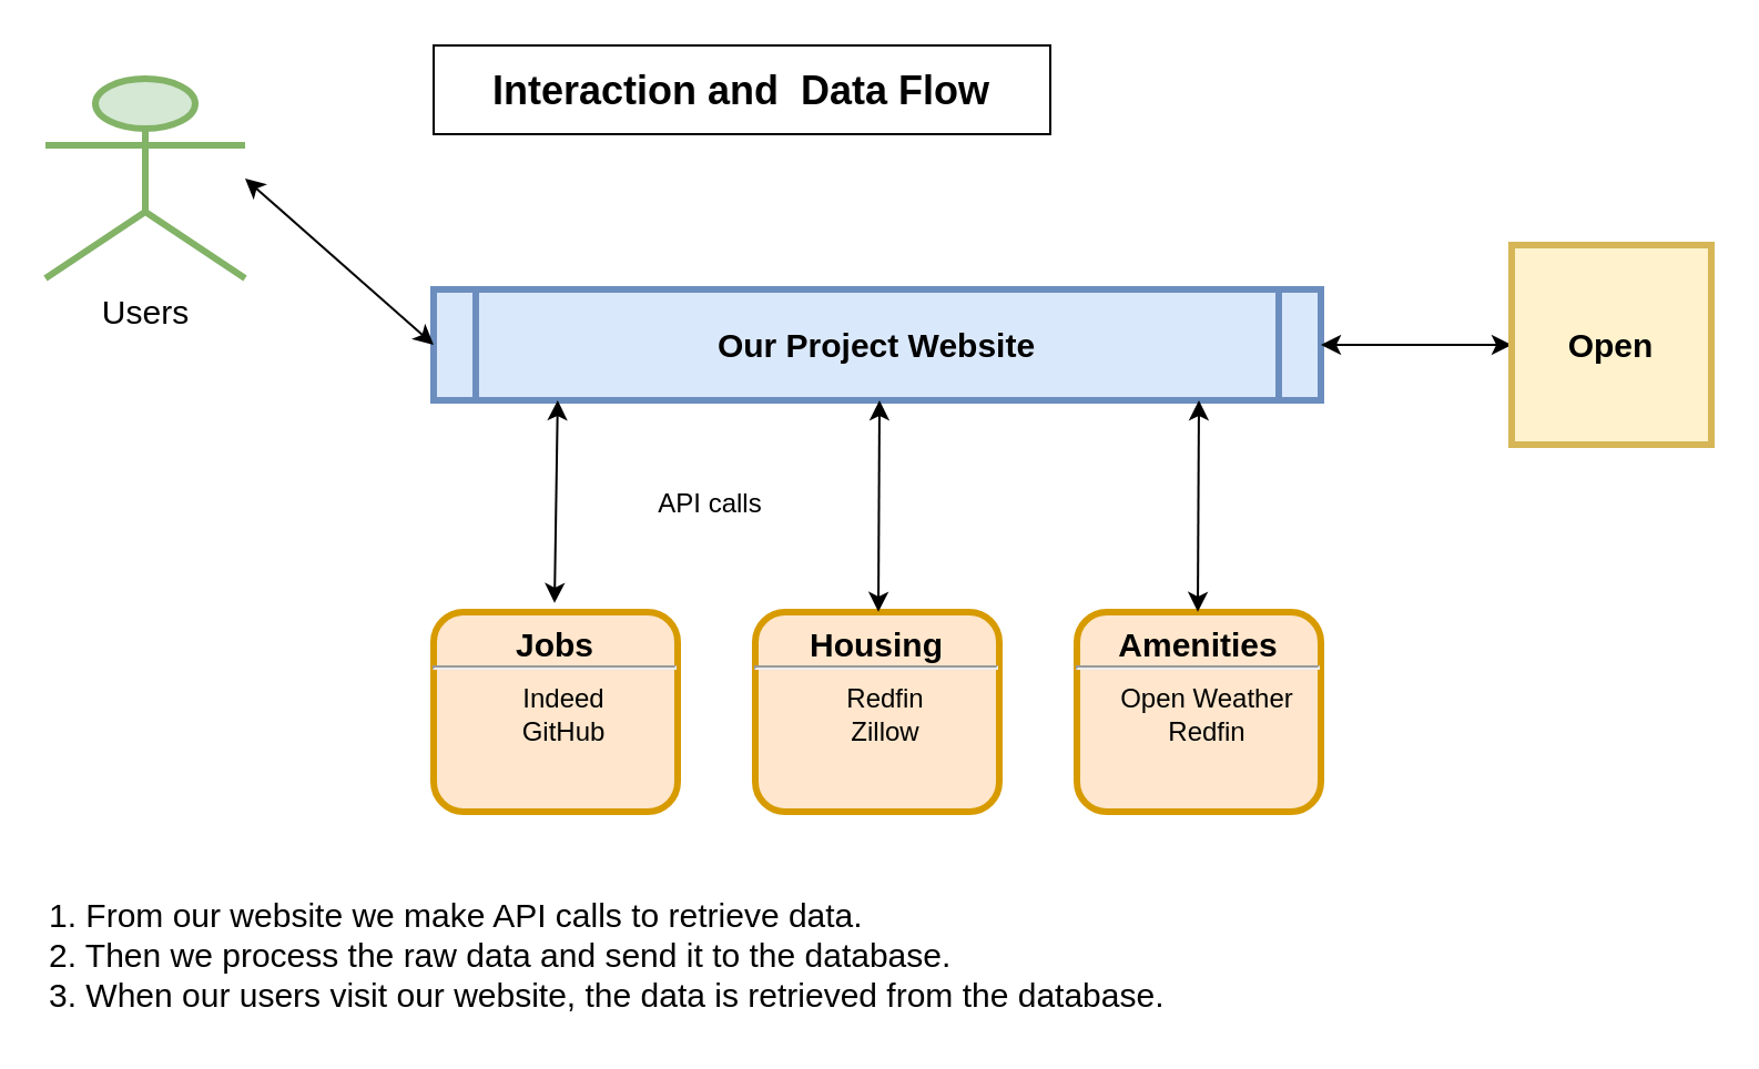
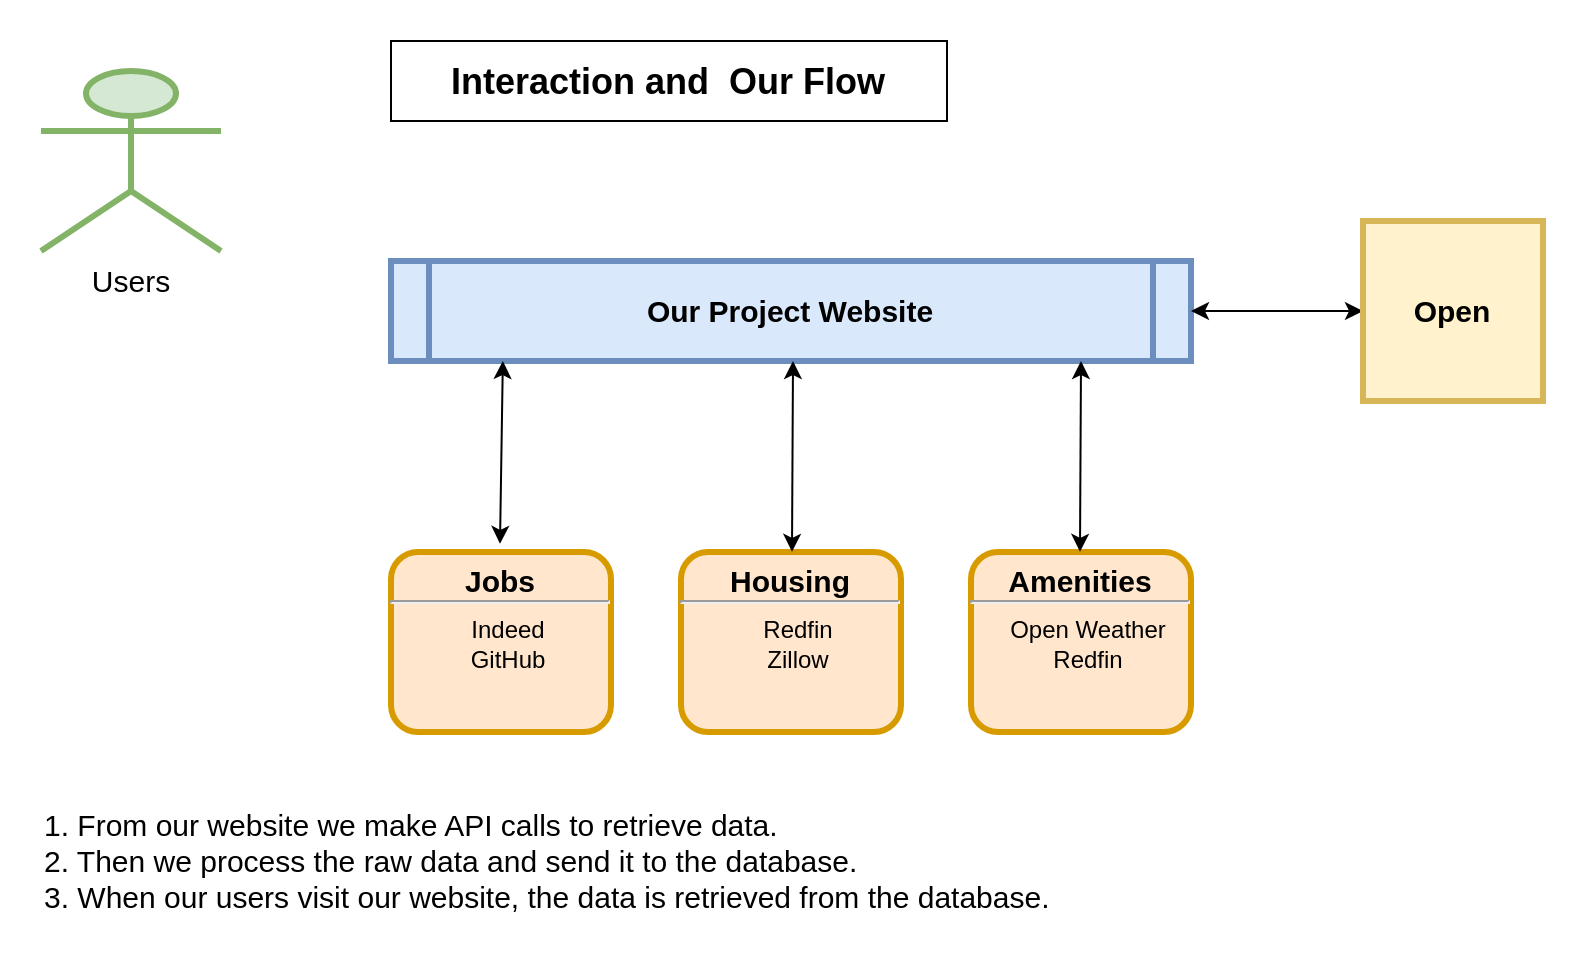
- <mxCell id="15" value="&lt;font style=&quot;font-size: 18px&quot;&gt;Interaction and&amp;nbsp; Data Flow&lt;/font&gt;" style="text;html=1;strokeColor=#000000;fillColor=none;align=center;verticalAlign=middle;whiteSpace=wrap;rounded=0;labelBackgroundColor=#FFFFFF;fontSize=20;labelBorderColor=none;fontStyle=1" vertex="1" parent="1"><mxGeometry x="195" y="20" width="278" height="40" as="geometry" /></mxCell>
+ <mxCell id="15" value="&lt;font style=&quot;font-size: 18px&quot;&gt;Interaction and&amp;nbsp; Our Flow&lt;/font&gt;" style="text;html=1;strokeColor=#000000;fillColor=none;align=center;verticalAlign=middle;whiteSpace=wrap;rounded=0;labelBackgroundColor=#FFFFFF;fontSize=20;labelBorderColor=none;fontStyle=1" vertex="1" parent="1"><mxGeometry x="195" y="20" width="278" height="40" as="geometry" /></mxCell>
- <mxCell id="9" value="" style="endArrow=classic;startArrow=classic;html=1;exitX=1;exitY=0.5;exitDx=0;exitDy=0;entryX=0;entryY=0.5;entryDx=0;entryDy=0;" edge="1" parent="1" source="6" target="4"><mxGeometry width="50" height="50" relative="1" as="geometry"><mxPoint x="123" y="180" as="sourcePoint" /><mxPoint x="183" y="155" as="targetPoint" /></mxGeometry></mxCell>
- <mxCell id="7" value="API calls" style="text;spacingTop=-5;align=center" parent="1" vertex="1"><mxGeometry x="305" y="218" width="30" height="20" as="geometry" /></mxCell>
